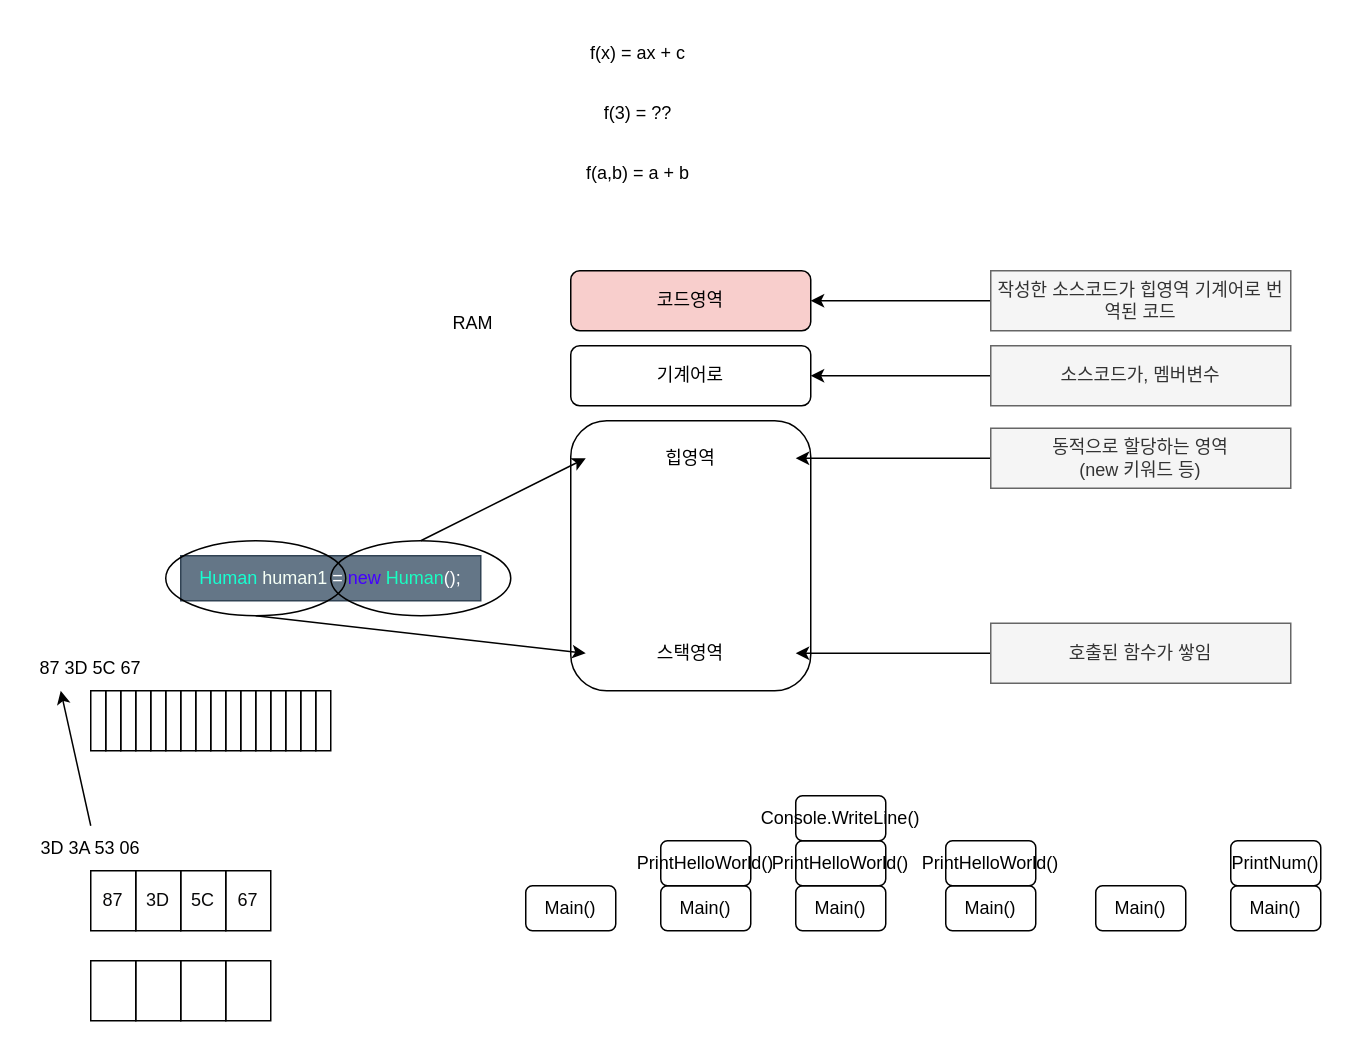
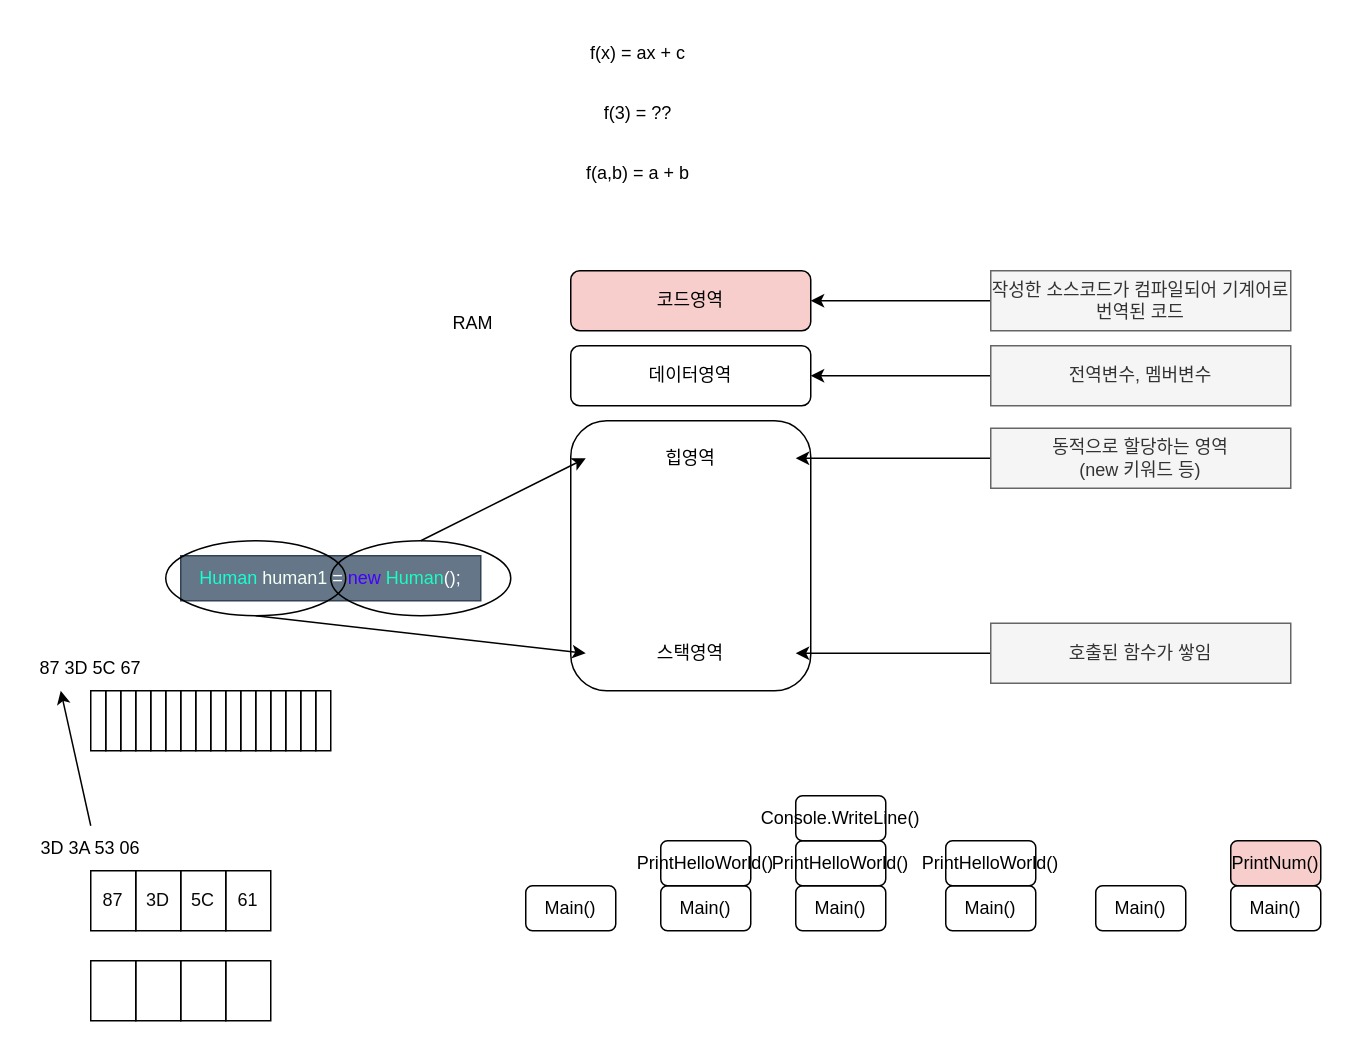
- <mxCell id="12" value="작성한 소스코드가 힙영역 기계어로 번역된 코드" style="text;html=1;align=center;verticalAlign=middle;whiteSpace=wrap;rounded=0;fillColor=#f5f5f5;fontColor=#333333;strokeColor=#666666;" vertex="1" parent="1"><mxGeometry x="660" y="180" width="200" height="40" as="geometry" /></mxCell>
+ <mxCell id="12" value="작성한 소스코드가 컴파일되어 기계어로 번역된 코드" style="text;html=1;align=center;verticalAlign=middle;whiteSpace=wrap;rounded=0;fillColor=#f5f5f5;fontColor=#333333;strokeColor=#666666;" vertex="1" parent="1"><mxGeometry x="660" y="180" width="200" height="40" as="geometry" /></mxCell>
- <mxCell id="6" value="기계어로" style="rounded=1;whiteSpace=wrap;html=1;" vertex="1" parent="1"><mxGeometry x="380" y="230" width="160" height="40" as="geometry" /></mxCell>
+ <mxCell id="6" value="데이터영역" style="rounded=1;whiteSpace=wrap;html=1;" vertex="1" parent="1"><mxGeometry x="380" y="230" width="160" height="40" as="geometry" /></mxCell>
- <mxCell id="14" value="소스코드가, 멤버변수" style="text;html=1;align=center;verticalAlign=middle;whiteSpace=wrap;rounded=0;fillColor=#f5f5f5;fontColor=#333333;strokeColor=#666666;" vertex="1" parent="1"><mxGeometry x="660" y="230" width="200" height="40" as="geometry" /></mxCell>
+ <mxCell id="14" value="전역변수, 멤버변수" style="text;html=1;align=center;verticalAlign=middle;whiteSpace=wrap;rounded=0;fillColor=#f5f5f5;fontColor=#333333;strokeColor=#666666;" vertex="1" parent="1"><mxGeometry x="660" y="230" width="200" height="40" as="geometry" /></mxCell>
- <mxCell id="27" value="PrintNum()" style="rounded=1;whiteSpace=wrap;html=1;" vertex="1" parent="1"><mxGeometry x="820" y="560" width="60" height="30" as="geometry" /></mxCell>
+ <mxCell id="27" value="PrintNum()" style="rounded=1;whiteSpace=wrap;html=1;fillColor=#f8cecc;" vertex="1" parent="1"><mxGeometry x="820" y="560" width="60" height="30" as="geometry" /></mxCell>
- <mxCell id="57" value="67" style="rounded=0;whiteSpace=wrap;html=1;fontColor=#09090A;fillColor=none;" vertex="1" parent="1"><mxGeometry x="150" y="580" width="30" height="40" as="geometry" /></mxCell>
+ <mxCell id="57" value="61" style="rounded=0;whiteSpace=wrap;html=1;fontColor=#09090A;fillColor=none;" vertex="1" parent="1"><mxGeometry x="150" y="580" width="30" height="40" as="geometry" /></mxCell>
